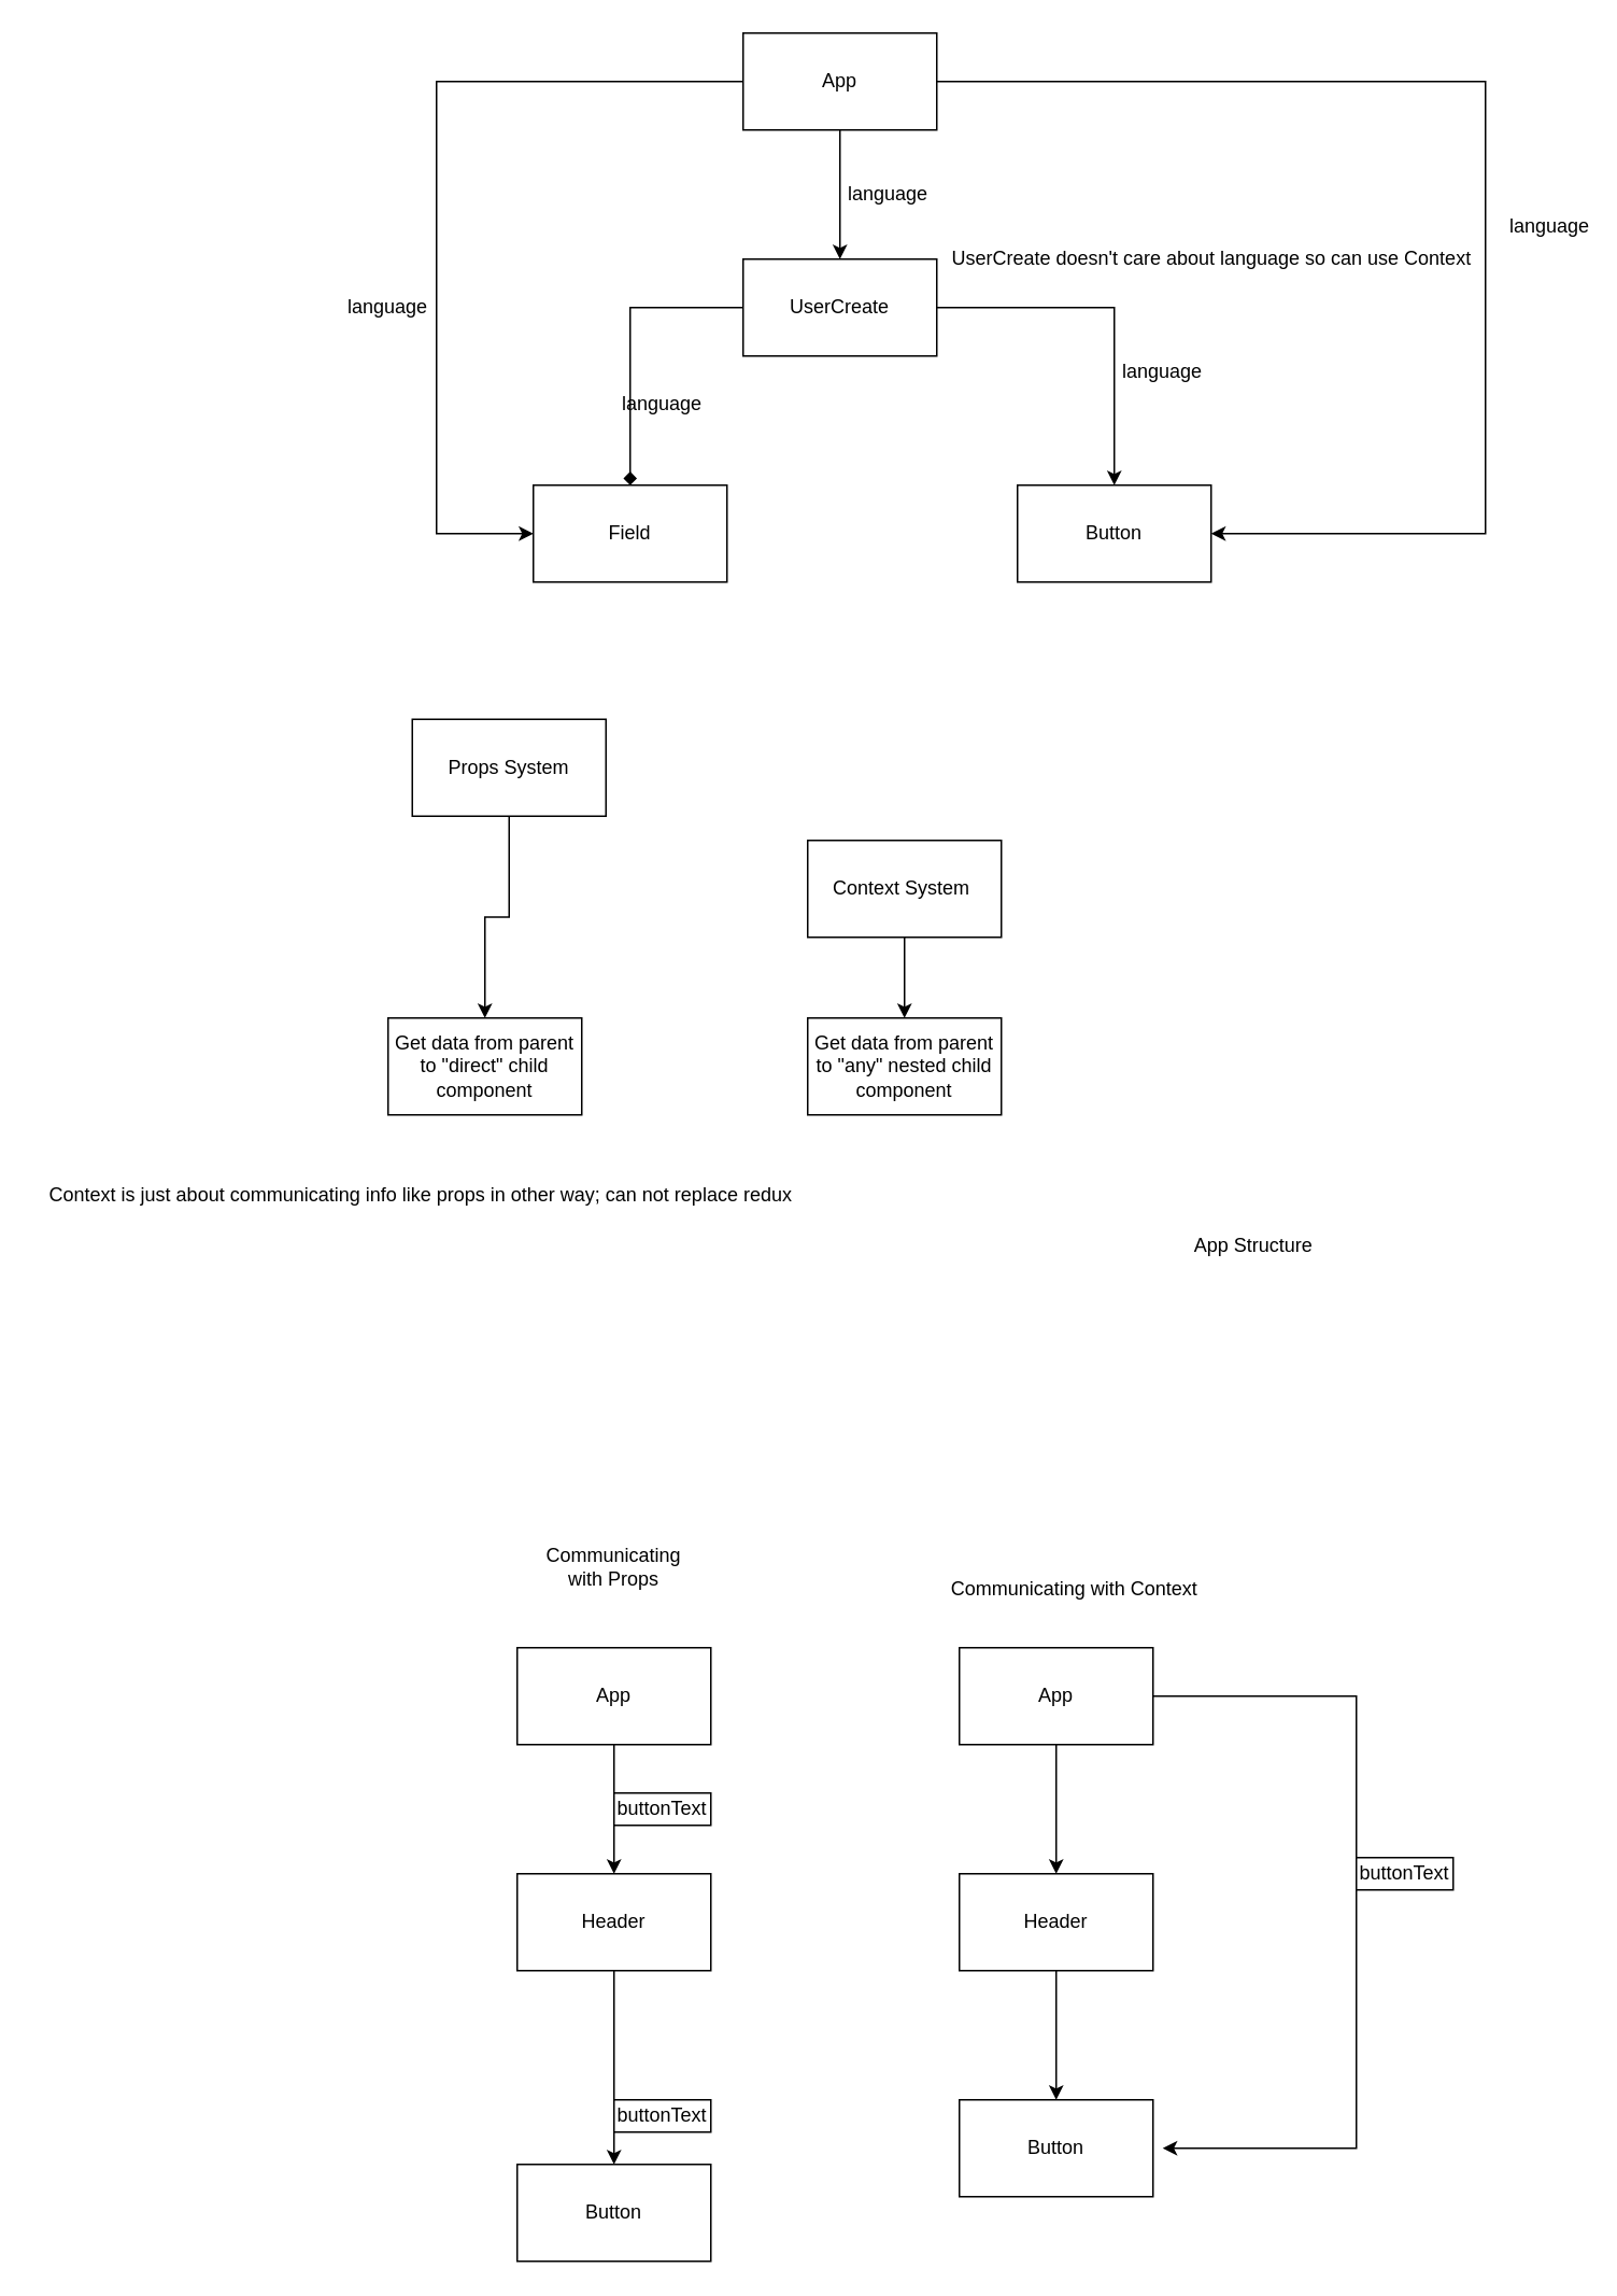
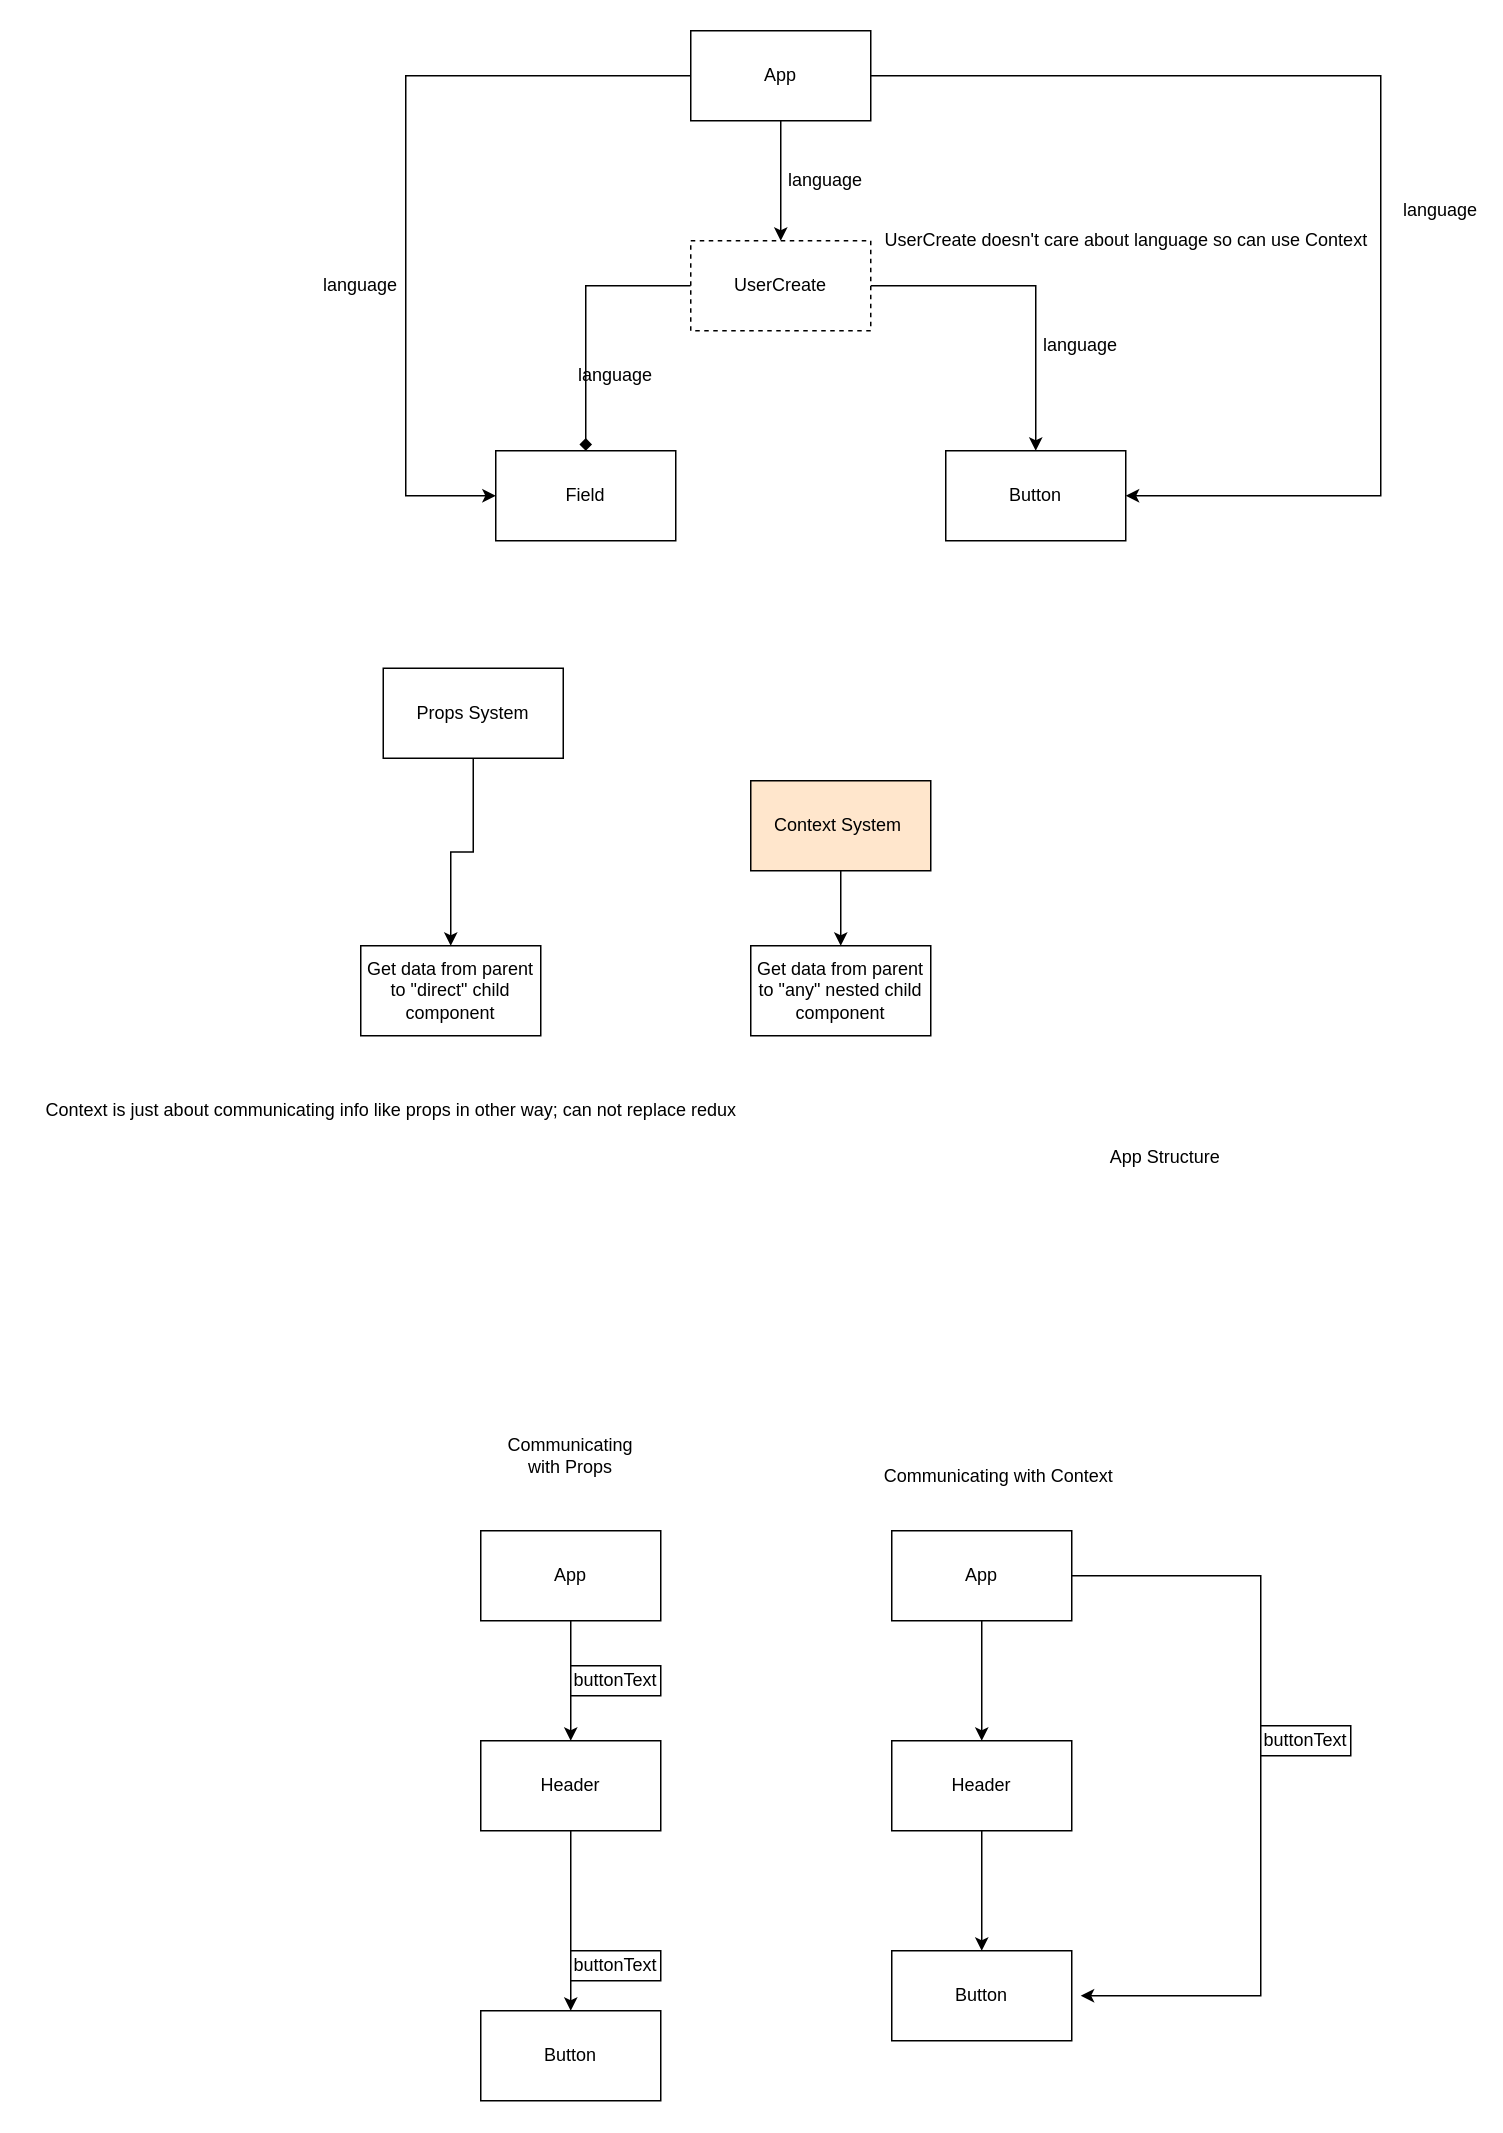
- <mxCell id="31" value="UserCreate" style="rounded=0;whiteSpace=wrap;html=1;" vertex="1" parent="1"><mxGeometry x="460" y="160" width="120" height="60" as="geometry" /></mxCell>
+ <mxCell id="31" value="UserCreate" style="rounded=0;whiteSpace=wrap;html=1;dashed=1;" vertex="1" parent="1"><mxGeometry x="460" y="160" width="120" height="60" as="geometry" /></mxCell>
- <mxCell id="5" value="Context System&amp;nbsp;" style="rounded=0;whiteSpace=wrap;html=1;" vertex="1" parent="1"><mxGeometry x="500" y="520" width="120" height="60" as="geometry" /></mxCell>
+ <mxCell id="5" value="Context System&amp;nbsp;" style="rounded=0;whiteSpace=wrap;html=1;fillColor=#ffe6cc;" vertex="1" parent="1"><mxGeometry x="500" y="520" width="120" height="60" as="geometry" /></mxCell>
